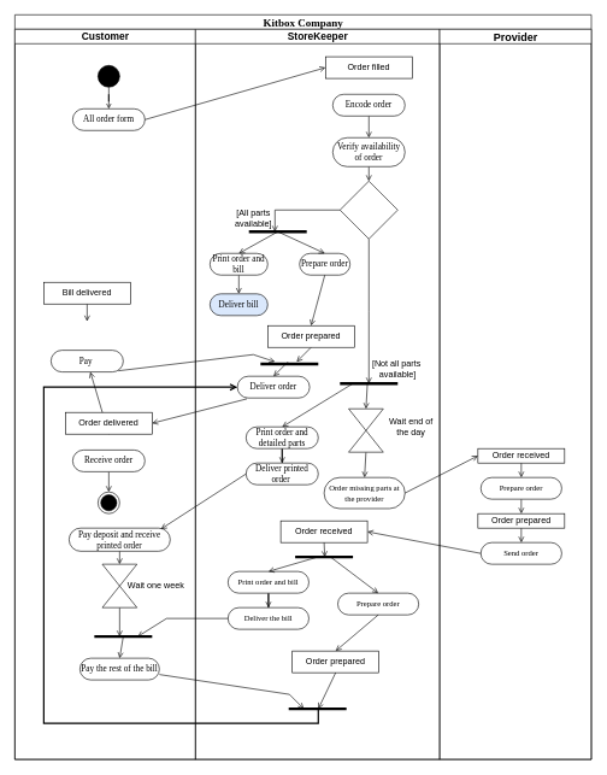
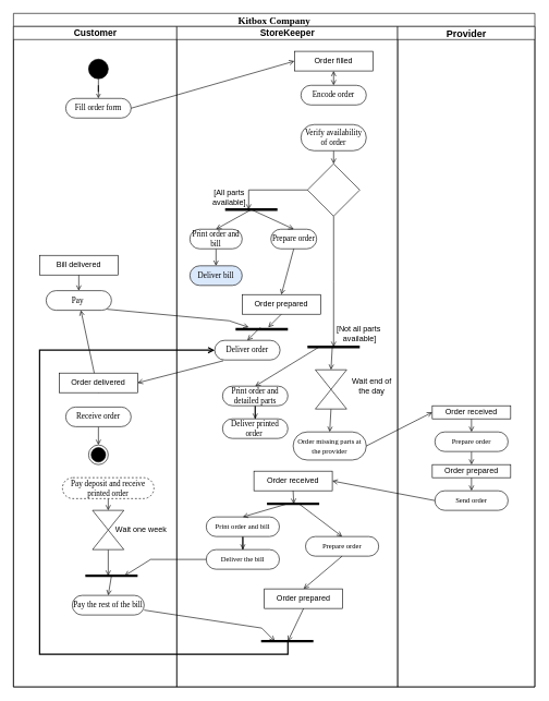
+ <mxCell id="41" style="edgeStyle=none;rounded=0;jumpSize=13;orthogonalLoop=1;jettySize=auto;html=1;exitX=0.5;exitY=1;exitDx=0;exitDy=0;entryX=0.5;entryY=0;entryDx=0;entryDy=0;startArrow=open;startFill=0;endArrow=open;endFill=0;strokeWidth=1;" parent="25" source="42" target="27" edge="1"><mxGeometry relative="1" as="geometry" /></mxCell>
- <mxCell id="7" value="All order form" style="rounded=1;whiteSpace=wrap;html=1;shadow=0;comic=0;labelBackgroundColor=none;strokeWidth=1;fontFamily=Verdana;fontSize=12;align=center;arcSize=50;" parent="5" vertex="1"><mxGeometry x="80" y="110" width="100" height="30" as="geometry" /></mxCell>
+ <mxCell id="7" value="Fill order form" style="rounded=1;whiteSpace=wrap;html=1;shadow=0;comic=0;labelBackgroundColor=none;strokeWidth=1;fontFamily=Verdana;fontSize=12;align=center;arcSize=50;" parent="5" vertex="1"><mxGeometry x="80" y="110" width="100" height="30" as="geometry" /></mxCell>
- <mxCell id="26" style="edgeStyle=none;rounded=0;jumpSize=13;orthogonalLoop=1;jettySize=auto;html=1;exitX=0.5;exitY=1;exitDx=0;exitDy=0;entryX=0.5;entryY=0;entryDx=0;entryDy=0;startArrow=none;startFill=0;endArrow=open;endFill=0;strokeWidth=1;" parent="25" source="27" target="33" edge="1"><mxGeometry relative="1" as="geometry" /></mxCell>
- <mxCell id="9" value="Pay&amp;nbsp;" style="rounded=1;whiteSpace=wrap;html=1;shadow=0;comic=0;labelBackgroundColor=none;strokeWidth=1;fontFamily=Verdana;fontSize=12;align=center;arcSize=50;" parent="5" vertex="1"><mxGeometry x="50" y="444" width="100" height="30" as="geometry" /></mxCell>
+ <mxCell id="9" value="Pay&amp;nbsp;" style="rounded=1;whiteSpace=wrap;html=1;shadow=0;comic=0;labelBackgroundColor=none;strokeWidth=1;fontFamily=Verdana;fontSize=12;align=center;arcSize=50;" parent="5" vertex="1"><mxGeometry x="50" y="404" width="100" height="30" as="geometry" /></mxCell>
- <mxCell id="76" style="edgeStyle=none;rounded=0;jumpSize=13;orthogonalLoop=1;jettySize=auto;html=1;exitX=0;exitY=0.5;exitDx=0;exitDy=0;startArrow=none;startFill=0;endArrow=open;endFill=0;strokeWidth=1;entryX=0.908;entryY=0.04;entryDx=0;entryDy=0;entryPerimeter=0;" parent="2" source="36" target="15" edge="1"><mxGeometry relative="1" as="geometry" /></mxCell>
- <mxCell id="15" value="Pay deposit and receive printed order" style="rounded=1;whiteSpace=wrap;html=1;shadow=0;comic=0;labelBackgroundColor=none;strokeWidth=1;fontFamily=Verdana;fontSize=12;align=center;arcSize=50;" parent="5" vertex="1"><mxGeometry x="75" y="690" width="140" height="32" as="geometry" /></mxCell>
+ <mxCell id="15" value="Pay deposit and receive printed order" style="rounded=1;whiteSpace=wrap;html=1;shadow=0;comic=0;labelBackgroundColor=none;strokeWidth=1;fontFamily=Verdana;fontSize=12;align=center;arcSize=50;dashed=1;" parent="5" vertex="1"><mxGeometry x="75" y="690" width="140" height="32" as="geometry" /></mxCell>
